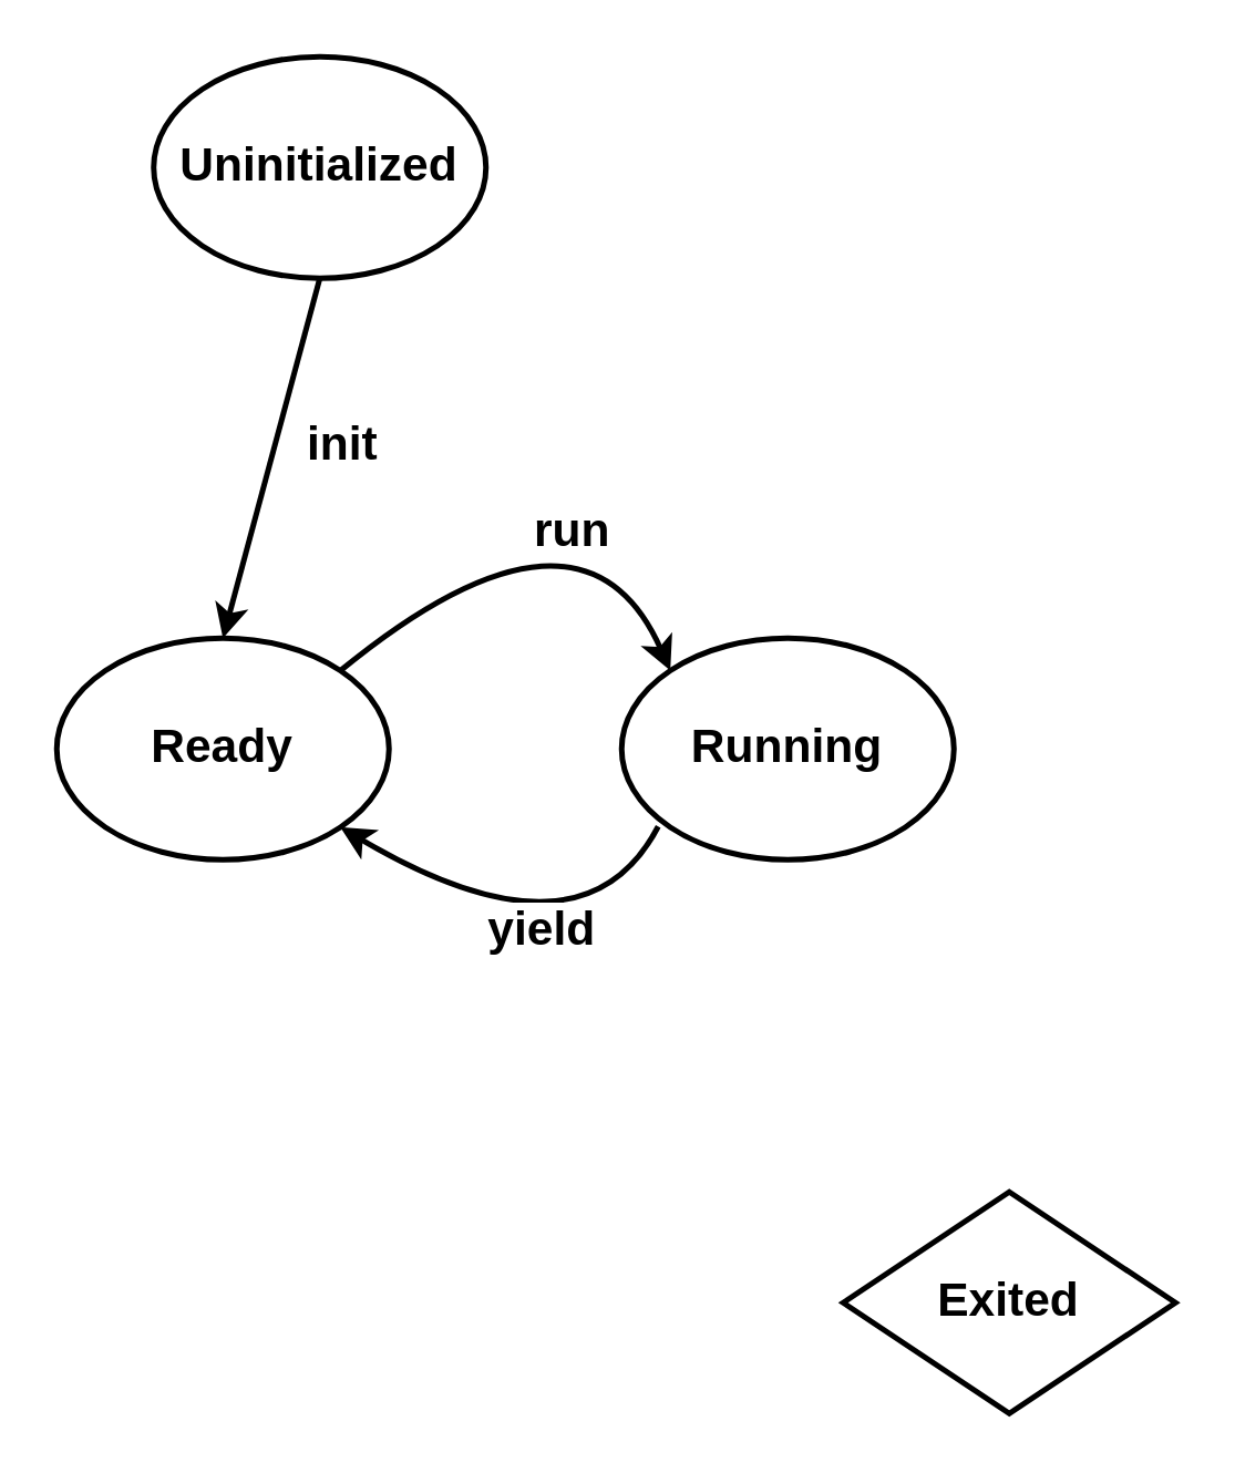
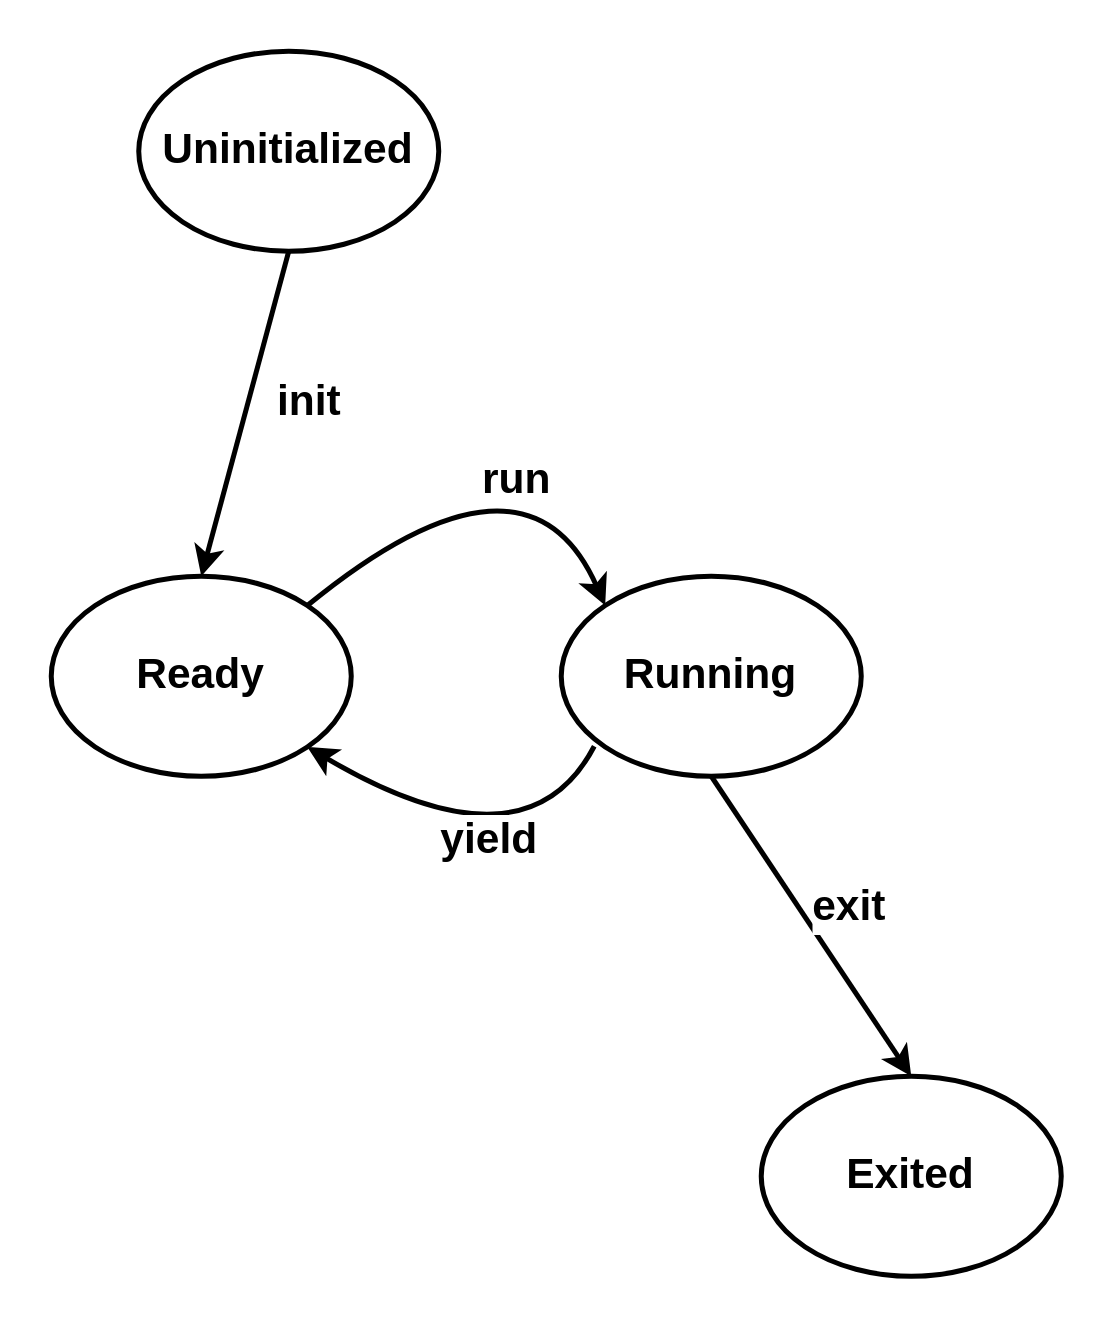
+ <mxCell id="8" value="" style="endArrow=classic;html=1;rounded=0;fontSize=17;exitX=0.5;exitY=1;exitDx=0;exitDy=0;entryX=0.5;entryY=0;entryDx=0;entryDy=0;strokeWidth=2;fontStyle=1" parent="1" source="4" target="5" edge="1"><mxGeometry width="50" height="50" relative="1" as="geometry"><mxPoint x="331.574" y="308.284" as="sourcePoint" /><mxPoint x="156.426" y="308.284" as="targetPoint" /></mxGeometry></mxCell>
+ <mxCell id="9" value="exit" style="edgeLabel;html=1;align=center;verticalAlign=middle;resizable=0;points=[];fontSize=17;fontStyle=1" parent="8" vertex="1" connectable="0"><mxGeometry x="-0.3" y="-5" relative="1" as="geometry"><mxPoint x="31" y="8" as="offset" /></mxGeometry></mxCell>
- <mxCell id="5" value="Exited" style="rhombus;whiteSpace=wrap;html=1;fontSize=17;strokeWidth=2;fontStyle=1;" parent="1" vertex="1"><mxGeometry x="304" y="430" width="120" height="80" as="geometry" /></mxCell>
+ <mxCell id="5" value="Exited" style="ellipse;whiteSpace=wrap;html=1;fontSize=17;strokeWidth=2;fontStyle=1" parent="1" vertex="1"><mxGeometry x="304" y="430" width="120" height="80" as="geometry" /></mxCell>
